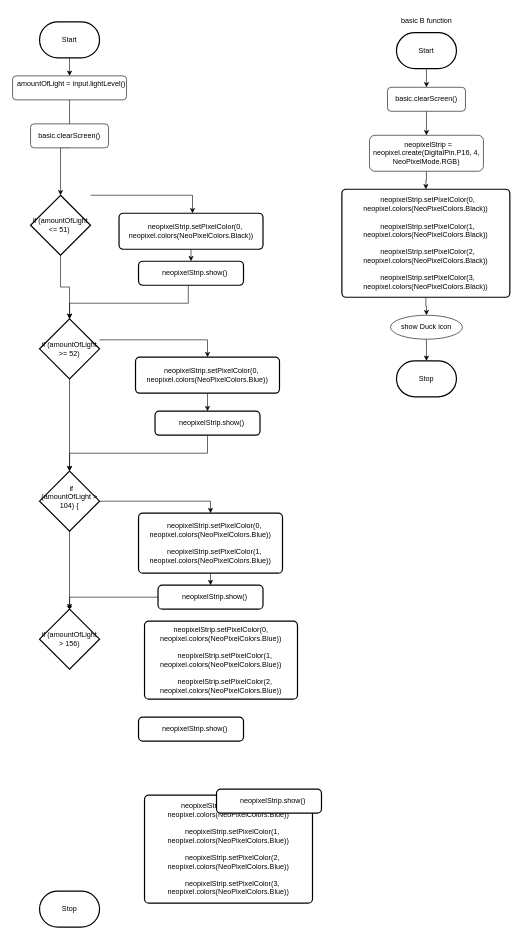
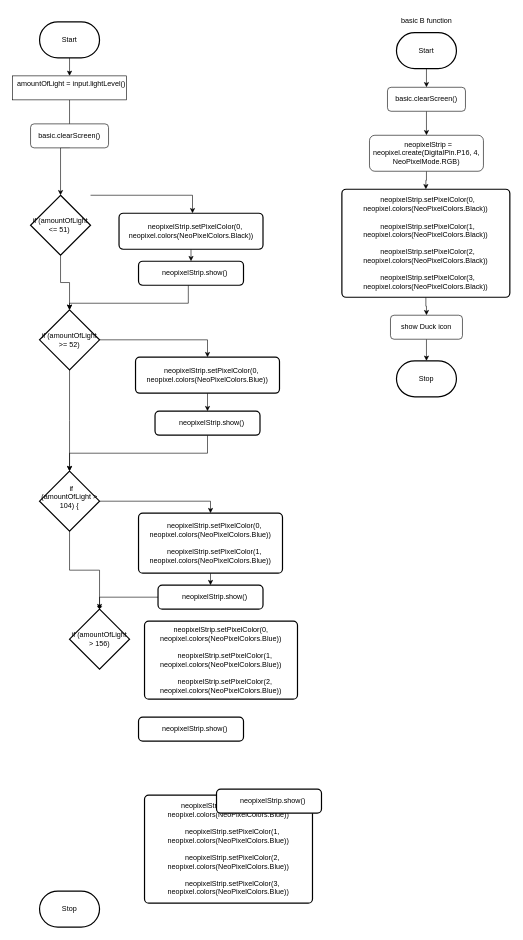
- <mxCell id="16" value="&lt;div&gt;&amp;nbsp; amountOfLight = input.lightLevel()&lt;/div&gt;&lt;div&gt;&lt;br&gt;&lt;/div&gt;" style="rounded=1;whiteSpace=wrap;html=1;" vertex="1" parent="1"><mxGeometry x="20" y="126" width="190" height="40" as="geometry" /></mxCell>
+ <mxCell id="16" value="&lt;div&gt;&amp;nbsp; amountOfLight = input.lightLevel()&lt;/div&gt;&lt;div&gt;&lt;br&gt;&lt;/div&gt;" style="whiteSpace=wrap;html=1;rounded=0;" vertex="1" parent="1"><mxGeometry x="20" y="126" width="190" height="40" as="geometry" /></mxCell>
- <mxCell id="6" value="show Duck icon" style="ellipse;whiteSpace=wrap;html=1;" vertex="1" parent="1"><mxGeometry x="650" y="525" width="120" height="40" as="geometry" /></mxCell>
+ <mxCell id="6" value="show Duck icon" style="rounded=1;whiteSpace=wrap;html=1;" vertex="1" parent="1"><mxGeometry x="650" y="525" width="120" height="40" as="geometry" /></mxCell>
- <mxCell id="20" value="if (amountOfLight &amp;gt;= 52)" style="strokeWidth=2;html=1;shape=mxgraph.flowchart.decision;whiteSpace=wrap;" vertex="1" parent="1"><mxGeometry x="65" y="531" width="100" height="100" as="geometry" /></mxCell>
+ <mxCell id="20" value="if (amountOfLight &amp;gt;= 52)" style="strokeWidth=2;html=1;shape=mxgraph.flowchart.decision;whiteSpace=wrap;" vertex="1" parent="1"><mxGeometry x="65" y="516" width="100" height="100" as="geometry" /></mxCell>
- <mxCell id="29" value="if (amountOfLight &amp;gt; 156)" style="strokeWidth=2;html=1;shape=mxgraph.flowchart.decision;whiteSpace=wrap;" vertex="1" parent="1"><mxGeometry x="65" y="1015" width="100" height="100" as="geometry" /></mxCell>
+ <mxCell id="29" value="if (amountOfLight &amp;gt; 156)" style="strokeWidth=2;html=1;shape=mxgraph.flowchart.decision;whiteSpace=wrap;" vertex="1" parent="1"><mxGeometry x="115" y="1015" width="100" height="100" as="geometry" /></mxCell>
